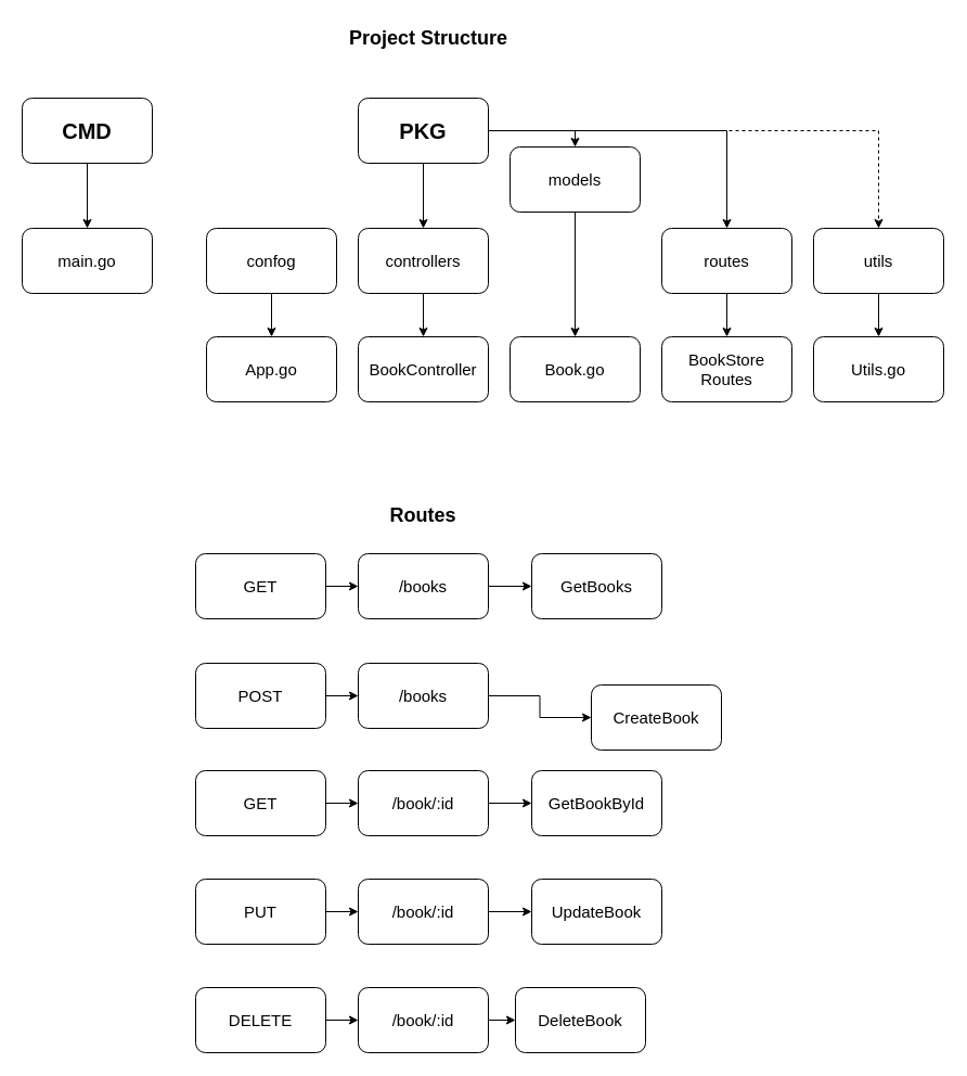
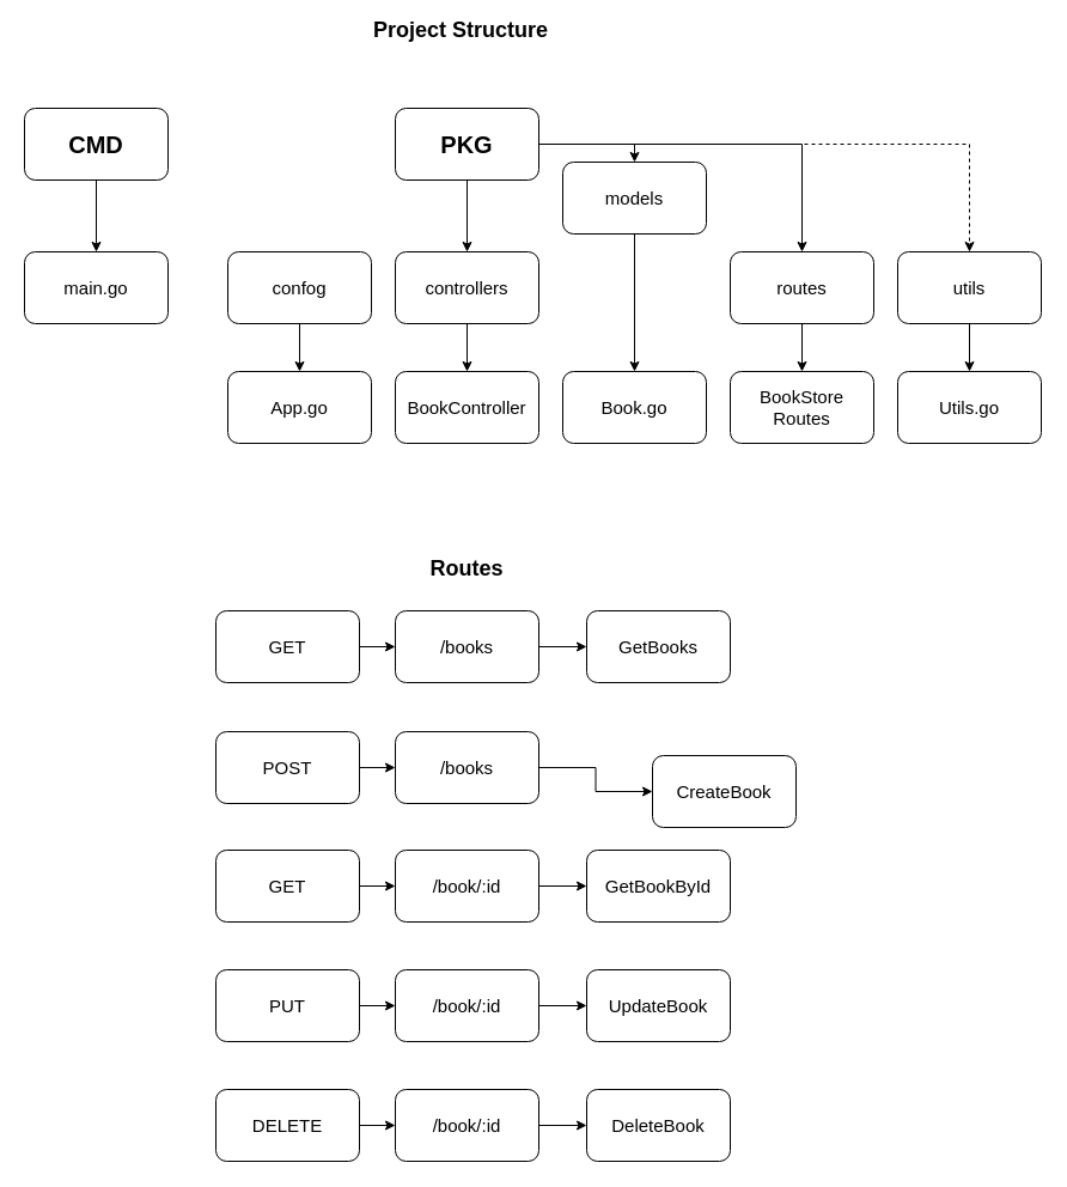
- <mxCell id="7" value="Project Structure" style="text;html=1;strokeColor=none;fillColor=none;align=center;verticalAlign=middle;whiteSpace=wrap;rounded=0;fontStyle=1;labelBorderColor=none;fontSize=18;" vertex="1" parent="1"><mxGeometry x="312" y="20" width="166" height="30" as="geometry" /></mxCell>
+ <mxCell id="7" value="Project Structure" style="text;html=1;strokeColor=none;fillColor=none;align=center;verticalAlign=middle;whiteSpace=wrap;rounded=0;fontStyle=1;labelBorderColor=none;fontSize=18;" vertex="1" parent="1"><mxGeometry x="302" y="10" width="166" height="30" as="geometry" /></mxCell>
- <mxCell id="51" value="DeleteBook" style="rounded=1;whiteSpace=wrap;html=1;labelBorderColor=none;fontSize=15;fillColor=none;" vertex="1" parent="1"><mxGeometry x="475" y="910" width="120" height="60" as="geometry" /></mxCell>
+ <mxCell id="51" value="DeleteBook" style="rounded=1;whiteSpace=wrap;html=1;labelBorderColor=none;fontSize=15;fillColor=none;" vertex="1" parent="1"><mxGeometry x="490" y="910" width="120" height="60" as="geometry" /></mxCell>
